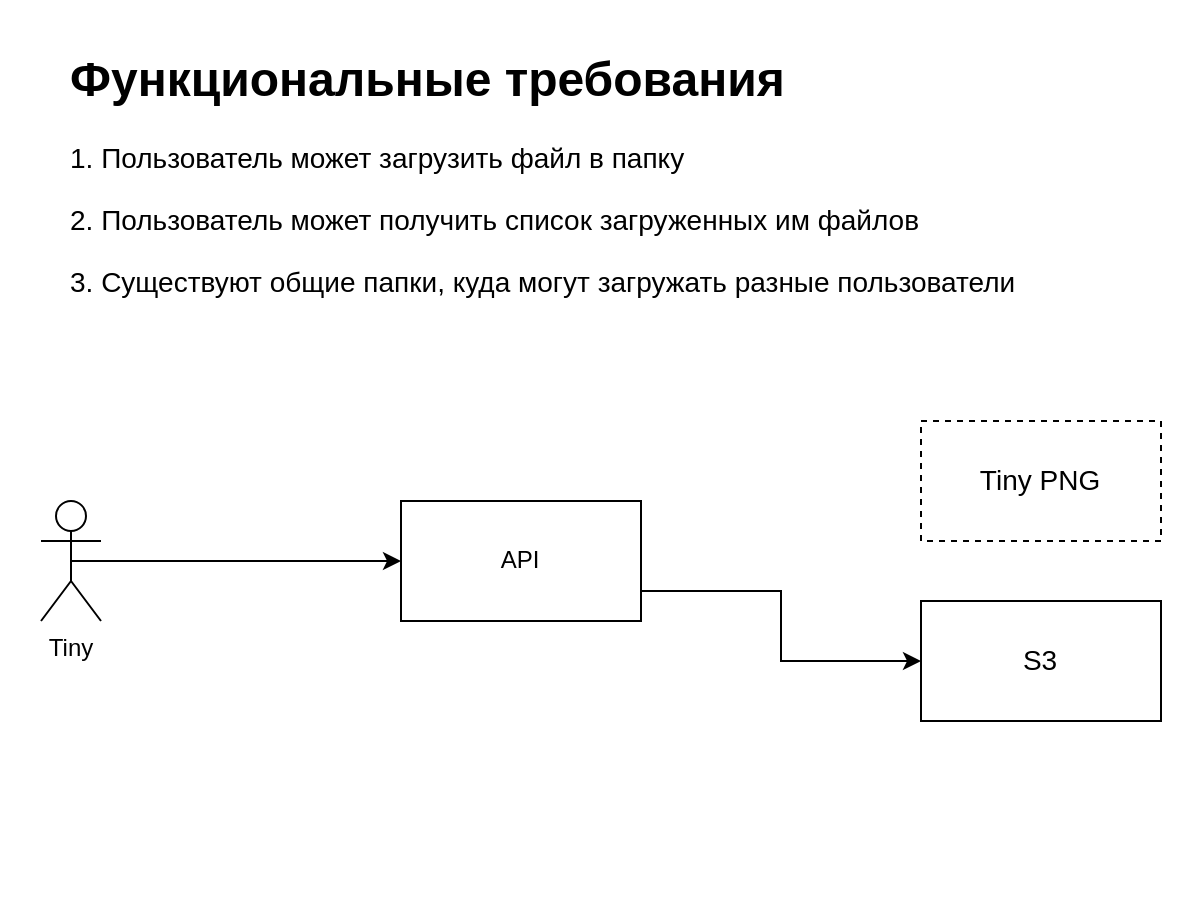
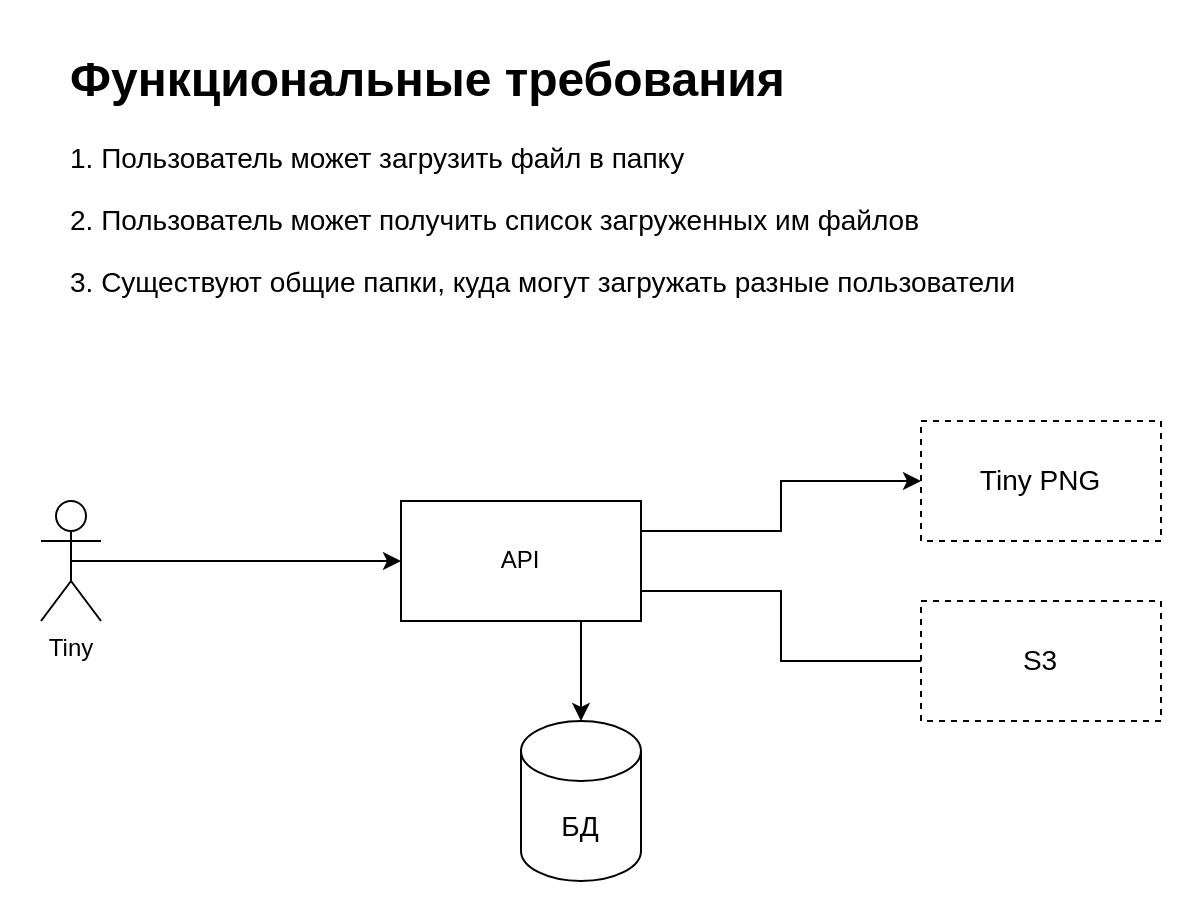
+ <mxCell id="4" style="edgeStyle=orthogonalEdgeStyle;rounded=0;orthogonalLoop=1;jettySize=auto;html=1;exitX=1;exitY=0.25;exitDx=0;exitDy=0;entryX=0;entryY=0.5;entryDx=0;entryDy=0;fontSize=14;" edge="1" parent="1" source="5" target="11"><mxGeometry relative="1" as="geometry" /></mxCell>
- <mxCell id="3" style="edgeStyle=orthogonalEdgeStyle;rounded=0;orthogonalLoop=1;jettySize=auto;html=1;exitX=1;exitY=0.75;exitDx=0;exitDy=0;entryX=0;entryY=0.5;entryDx=0;entryDy=0;fontSize=14;" edge="1" parent="1" source="5" target="10"><mxGeometry relative="1" as="geometry" /></mxCell>
+ <mxCell id="3" style="edgeStyle=orthogonalEdgeStyle;rounded=0;orthogonalLoop=1;jettySize=auto;html=1;exitX=1;exitY=0.75;exitDx=0;exitDy=0;entryX=0;entryY=0.5;entryDx=0;entryDy=0;fontSize=14;endArrow=none;" edge="1" parent="1" source="5" target="10"><mxGeometry relative="1" as="geometry" /></mxCell>
- <mxCell id="10" value="S3" style="rounded=0;whiteSpace=wrap;html=1;fontSize=14;" vertex="1" parent="1"><mxGeometry x="460" y="300" width="120" height="60" as="geometry" /></mxCell>
+ <mxCell id="10" value="S3" style="rounded=0;whiteSpace=wrap;html=1;fontSize=14;dashed=1;" vertex="1" parent="1"><mxGeometry x="460" y="300" width="120" height="60" as="geometry" /></mxCell>
+ <mxCell id="2" style="edgeStyle=orthogonalEdgeStyle;rounded=0;orthogonalLoop=1;jettySize=auto;html=1;exitX=0.75;exitY=1;exitDx=0;exitDy=0;entryX=0.5;entryY=0;entryDx=0;entryDy=0;entryPerimeter=0;fontSize=14;" edge="1" parent="1" source="5" target="9"><mxGeometry relative="1" as="geometry" /></mxCell>
+ <mxCell id="9" value="БД" style="shape=cylinder3;whiteSpace=wrap;html=1;boundedLbl=1;backgroundOutline=1;size=15;fontSize=14;" vertex="1" parent="1"><mxGeometry x="260" y="360" width="60" height="80" as="geometry" /></mxCell>
